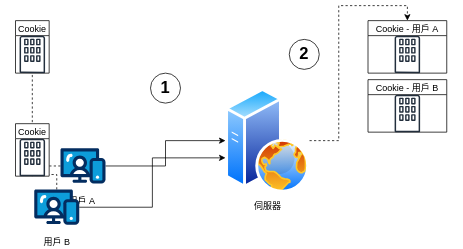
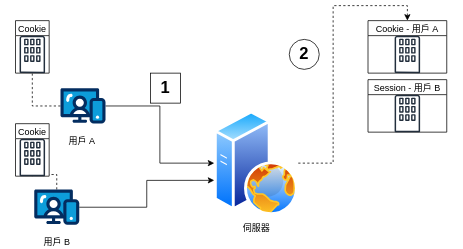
- <mxCell id="18" value="&lt;b&gt;&lt;font style=&quot;font-size: 22px;&quot;&gt;1&lt;/font&gt;&lt;/b&gt;" style="ellipse;whiteSpace=wrap;html=1;aspect=fixed;" parent="1" vertex="1"><mxGeometry x="200" y="90" width="40" height="40" as="geometry" /></mxCell>
+ <mxCell id="18" value="&lt;b&gt;&lt;font style=&quot;font-size: 22px;&quot;&gt;1&lt;/font&gt;&lt;/b&gt;" style="whiteSpace=wrap;html=1;aspect=fixed;rounded=0;" parent="1" vertex="1"><mxGeometry x="200" y="90" width="40" height="40" as="geometry" /></mxCell>
- <mxCell id="15" value="Cookie - 用戶 B" style="swimlane;fontStyle=0;childLayout=stackLayout;horizontal=1;startSize=20;fillColor=#ffffff;horizontalStack=0;resizeParent=1;resizeParentMax=0;resizeLast=0;collapsible=0;marginBottom=0;swimlaneFillColor=#ffffff;" parent="1" vertex="1"><mxGeometry x="490" y="98.7" width="105" height="70" as="geometry" /></mxCell>
+ <mxCell id="15" value="Session - 用戶 B" style="swimlane;fontStyle=0;childLayout=stackLayout;horizontal=1;startSize=20;fillColor=#ffffff;horizontalStack=0;resizeParent=1;resizeParentMax=0;resizeLast=0;collapsible=0;marginBottom=0;swimlaneFillColor=#ffffff;" parent="1" vertex="1"><mxGeometry x="490" y="98.7" width="105" height="70" as="geometry" /></mxCell>
- <mxCell id="8" value="伺服器" style="image;aspect=fixed;perimeter=ellipsePerimeter;html=1;align=center;shadow=0;dashed=0;spacingTop=3;image=img/lib/active_directory/web_server.svg;" parent="1" vertex="1"><mxGeometry x="300" y="110" width="112" height="140" as="geometry" /></mxCell>
+ <mxCell id="8" value="伺服器" style="image;aspect=fixed;perimeter=ellipsePerimeter;html=1;align=center;shadow=0;dashed=0;spacingTop=3;image=img/lib/active_directory/web_server.svg;" parent="1" vertex="1"><mxGeometry x="285" y="140" width="112" height="140" as="geometry" /></mxCell>
- <mxCell id="4" value="用戶 A&amp;nbsp;" style="verticalLabelPosition=bottom;aspect=fixed;html=1;shape=mxgraph.salesforce.web;" parent="1" vertex="1"><mxGeometry x="80" y="190" width="60" height="47.4" as="geometry" /></mxCell>
+ <mxCell id="4" value="用戶 A&amp;nbsp;" style="verticalLabelPosition=bottom;aspect=fixed;html=1;shape=mxgraph.salesforce.web;" parent="1" vertex="1"><mxGeometry x="80" y="110" width="60" height="47.4" as="geometry" /></mxCell>
